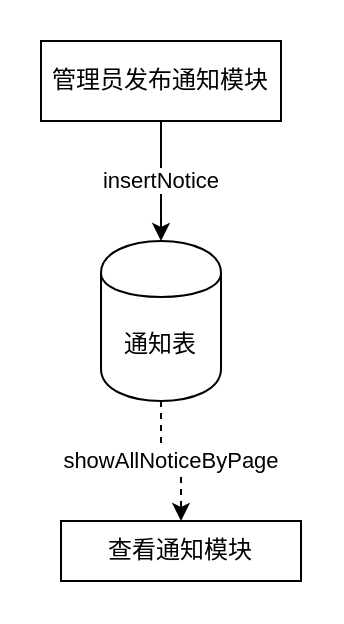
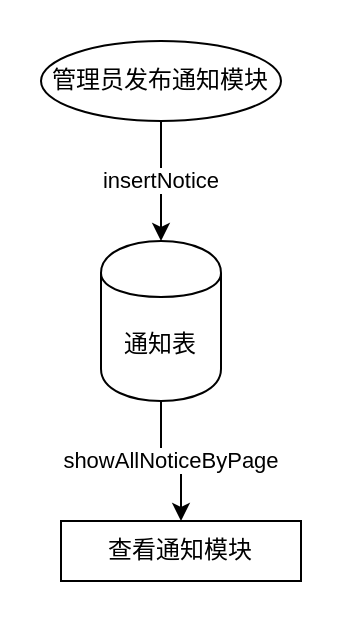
- <mxCell id="3" value="管理员发布通知模块" style="rounded=0;whiteSpace=wrap;html=1;" vertex="1" parent="1"><mxGeometry x="20" y="20" width="120" height="40" as="geometry" /></mxCell>
+ <mxCell id="3" value="管理员发布通知模块" style="ellipse;whiteSpace=wrap;html=1;" vertex="1" parent="1"><mxGeometry x="20" y="20" width="120" height="40" as="geometry" /></mxCell>
- <mxCell id="5" value="showAllNoticeByPage" style="edgeStyle=orthogonalEdgeStyle;rounded=0;orthogonalLoop=1;jettySize=auto;html=1;entryX=0.5;entryY=0;entryDx=0;entryDy=0;exitX=0.5;exitY=1;exitDx=0;exitDy=0;dashed=1;" edge="1" parent="1" source="6" target="4"><mxGeometry relative="1" as="geometry" /></mxCell>
+ <mxCell id="5" value="showAllNoticeByPage" style="edgeStyle=orthogonalEdgeStyle;rounded=0;orthogonalLoop=1;jettySize=auto;html=1;entryX=0.5;entryY=0;entryDx=0;entryDy=0;exitX=0.5;exitY=1;exitDx=0;exitDy=0;" edge="1" parent="1" source="6" target="4"><mxGeometry relative="1" as="geometry" /></mxCell>
